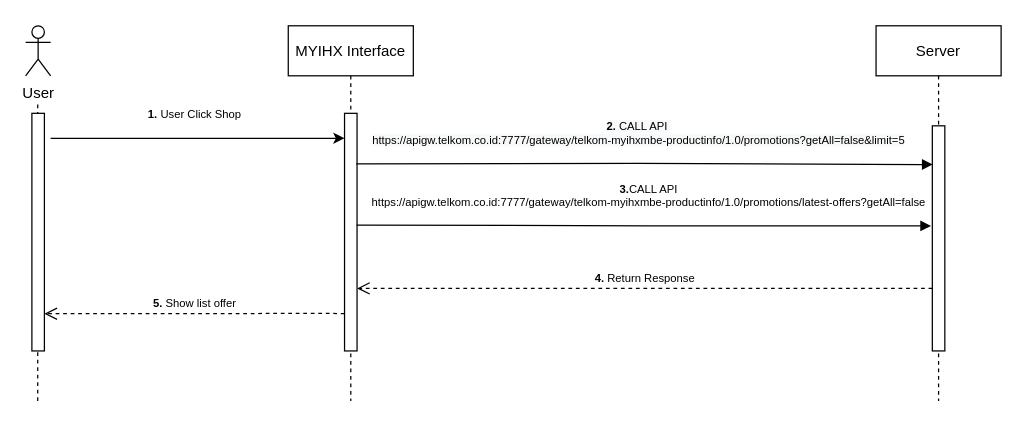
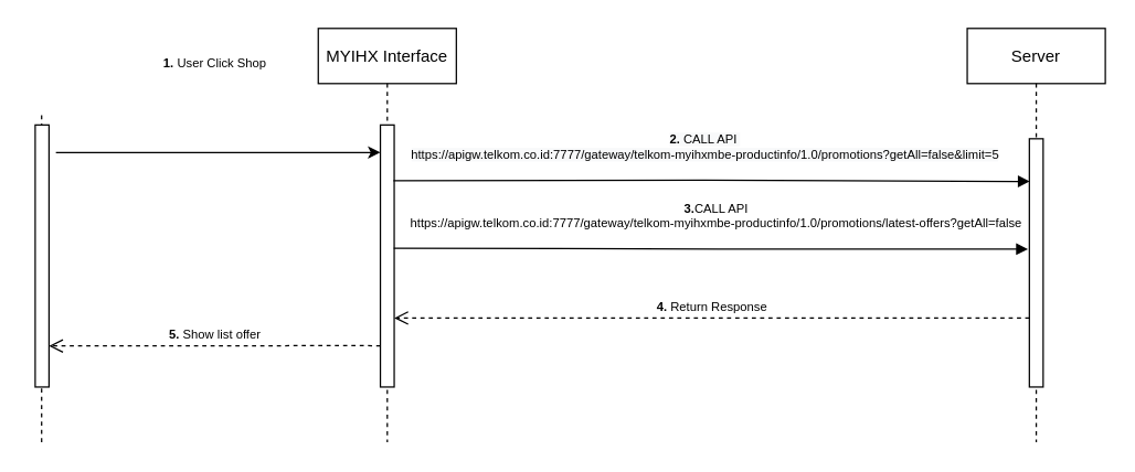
- <mxCell id="11" value="User" style="shape=umlActor;verticalLabelPosition=bottom;verticalAlign=top;html=1;outlineConnect=0;" vertex="1" parent="10"><mxGeometry width="20" height="40" as="geometry" /></mxCell>
- <mxCell id="7" value="&lt;font style=&quot;font-size: 9px&quot;&gt;&lt;b&gt;1.&lt;/b&gt; User Click Shop&lt;/font&gt;" style="text;html=1;align=center;verticalAlign=middle;resizable=0;points=[];autosize=1;strokeColor=none;fillColor=none;" vertex="1" parent="1"><mxGeometry x="110" y="80" width="90" height="20" as="geometry" /></mxCell>
+ <mxCell id="7" value="&lt;font style=&quot;font-size: 9px&quot;&gt;&lt;b&gt;1.&lt;/b&gt; User Click Shop&lt;/font&gt;" style="text;html=1;align=center;verticalAlign=middle;resizable=0;points=[];autosize=1;strokeColor=none;fillColor=none;" vertex="1" parent="1"><mxGeometry x="110" y="35" width="90" height="20" as="geometry" /></mxCell>
